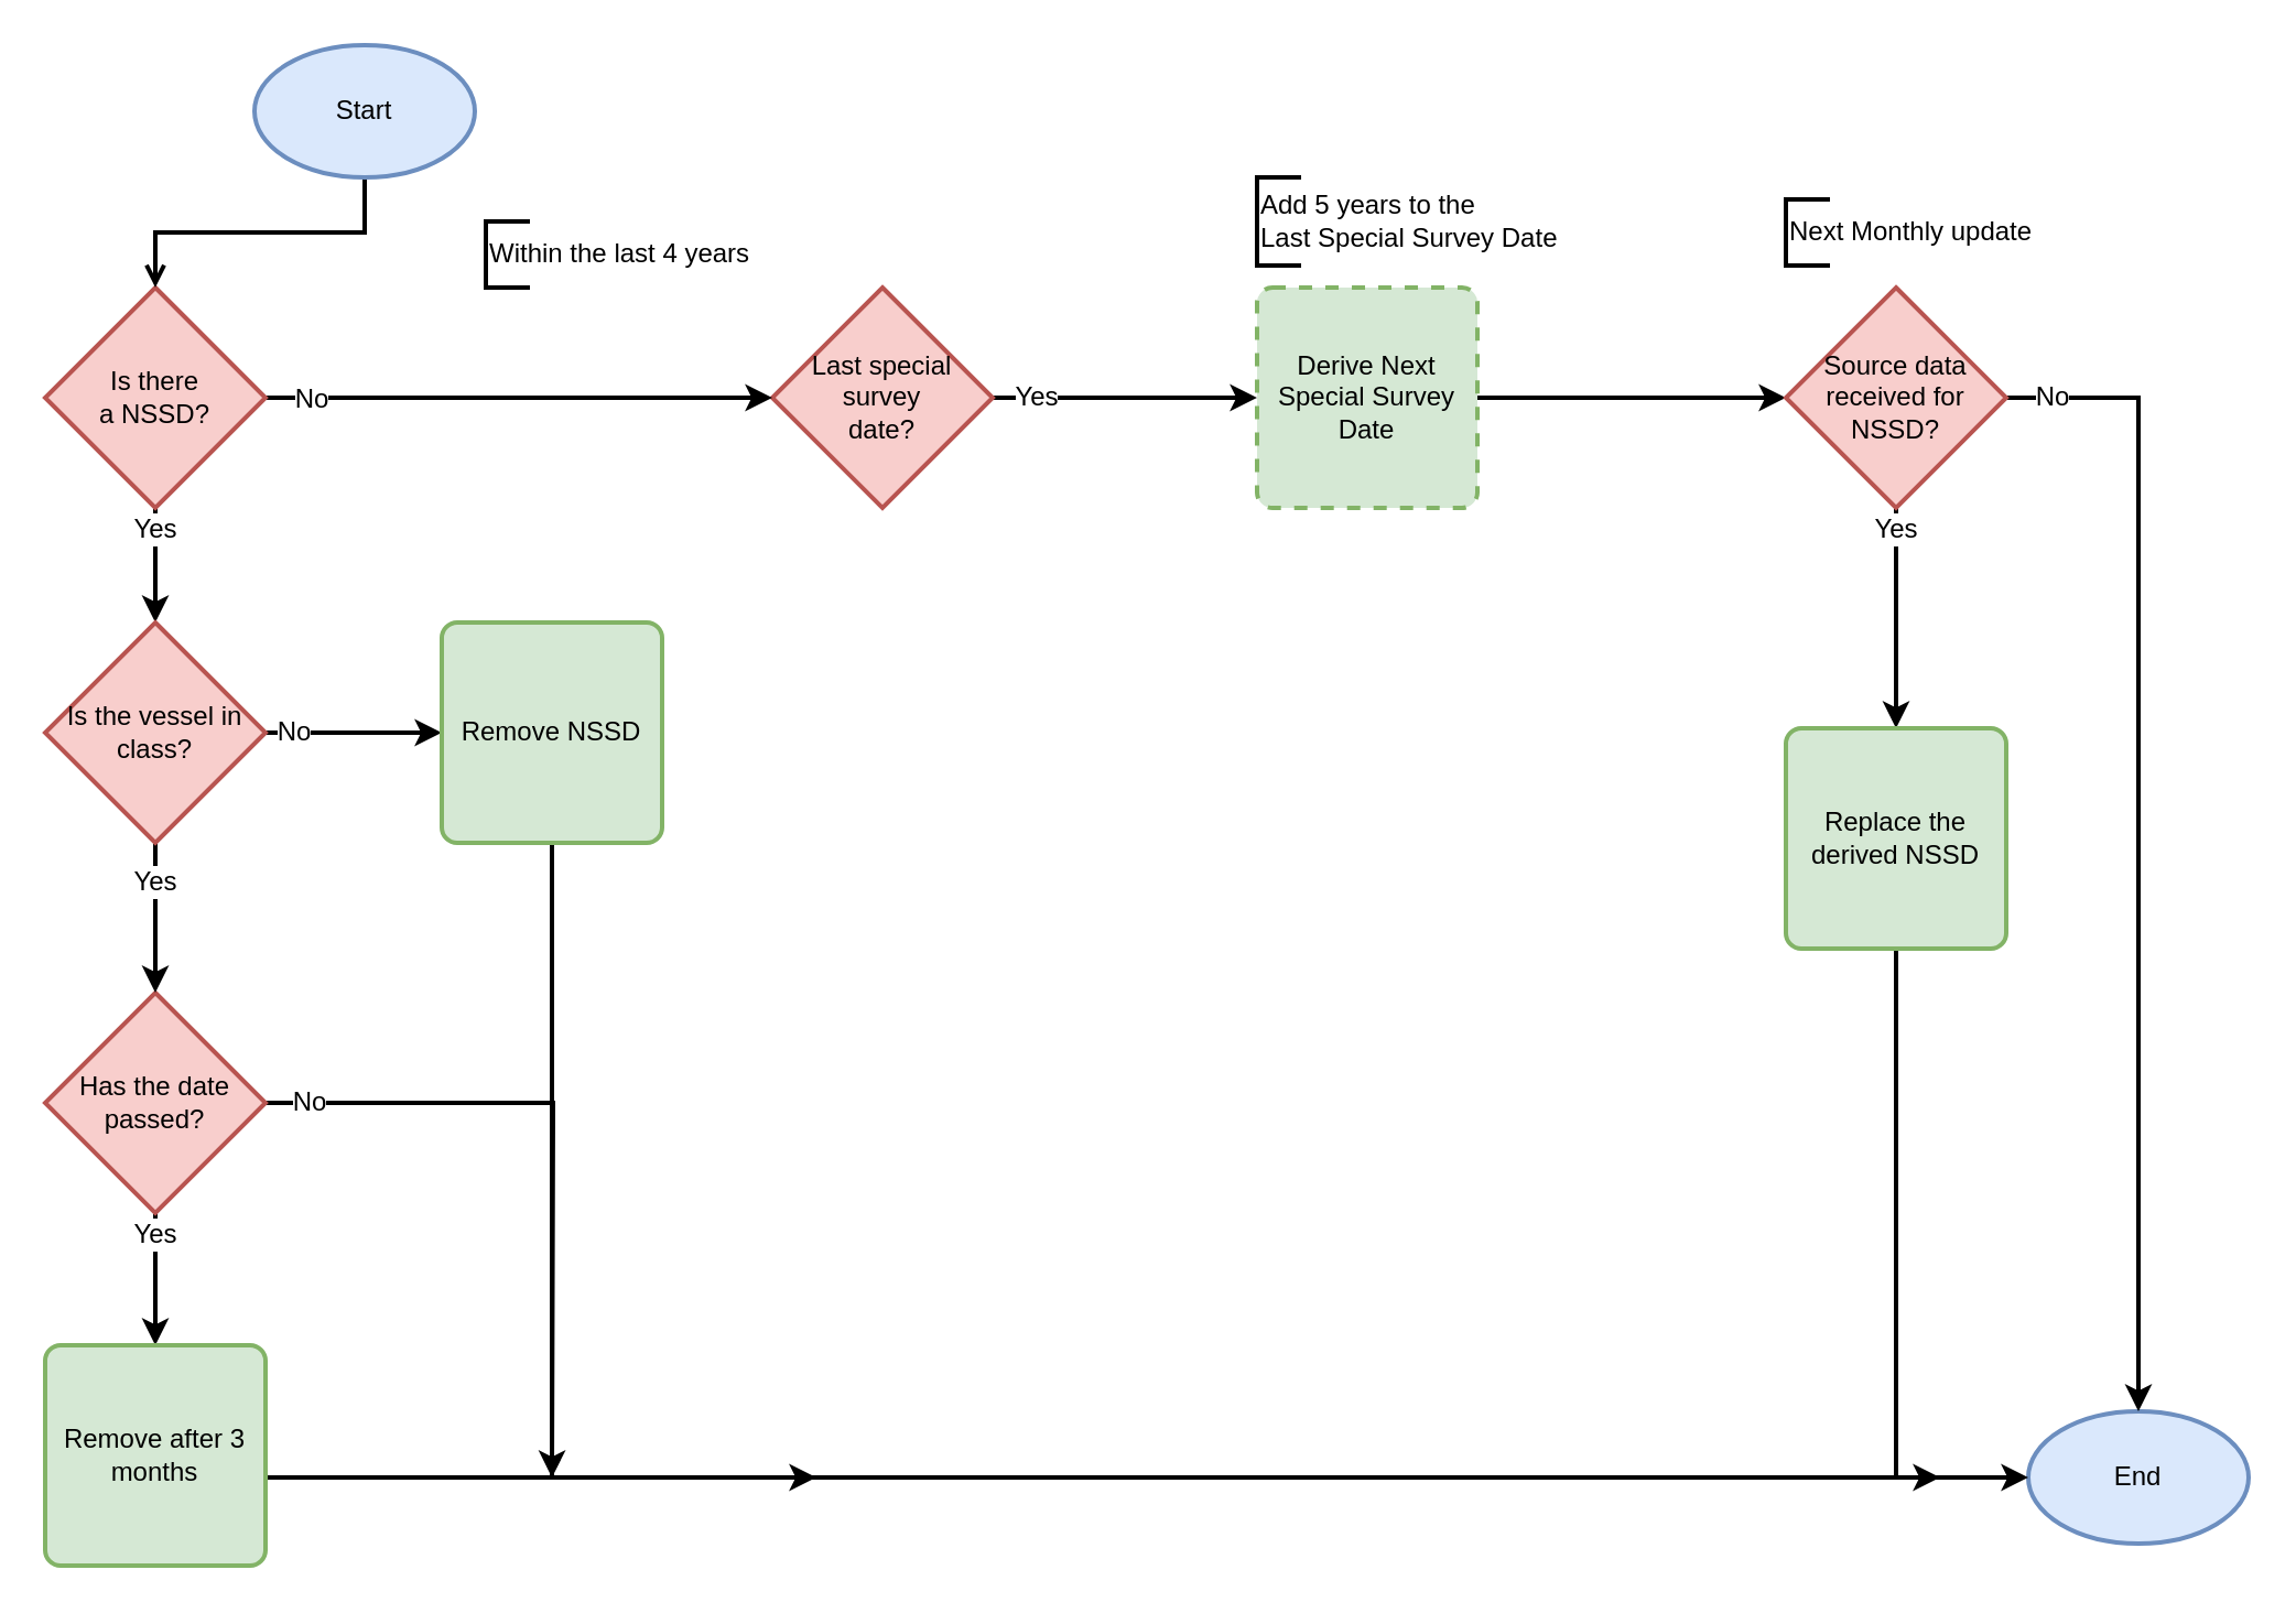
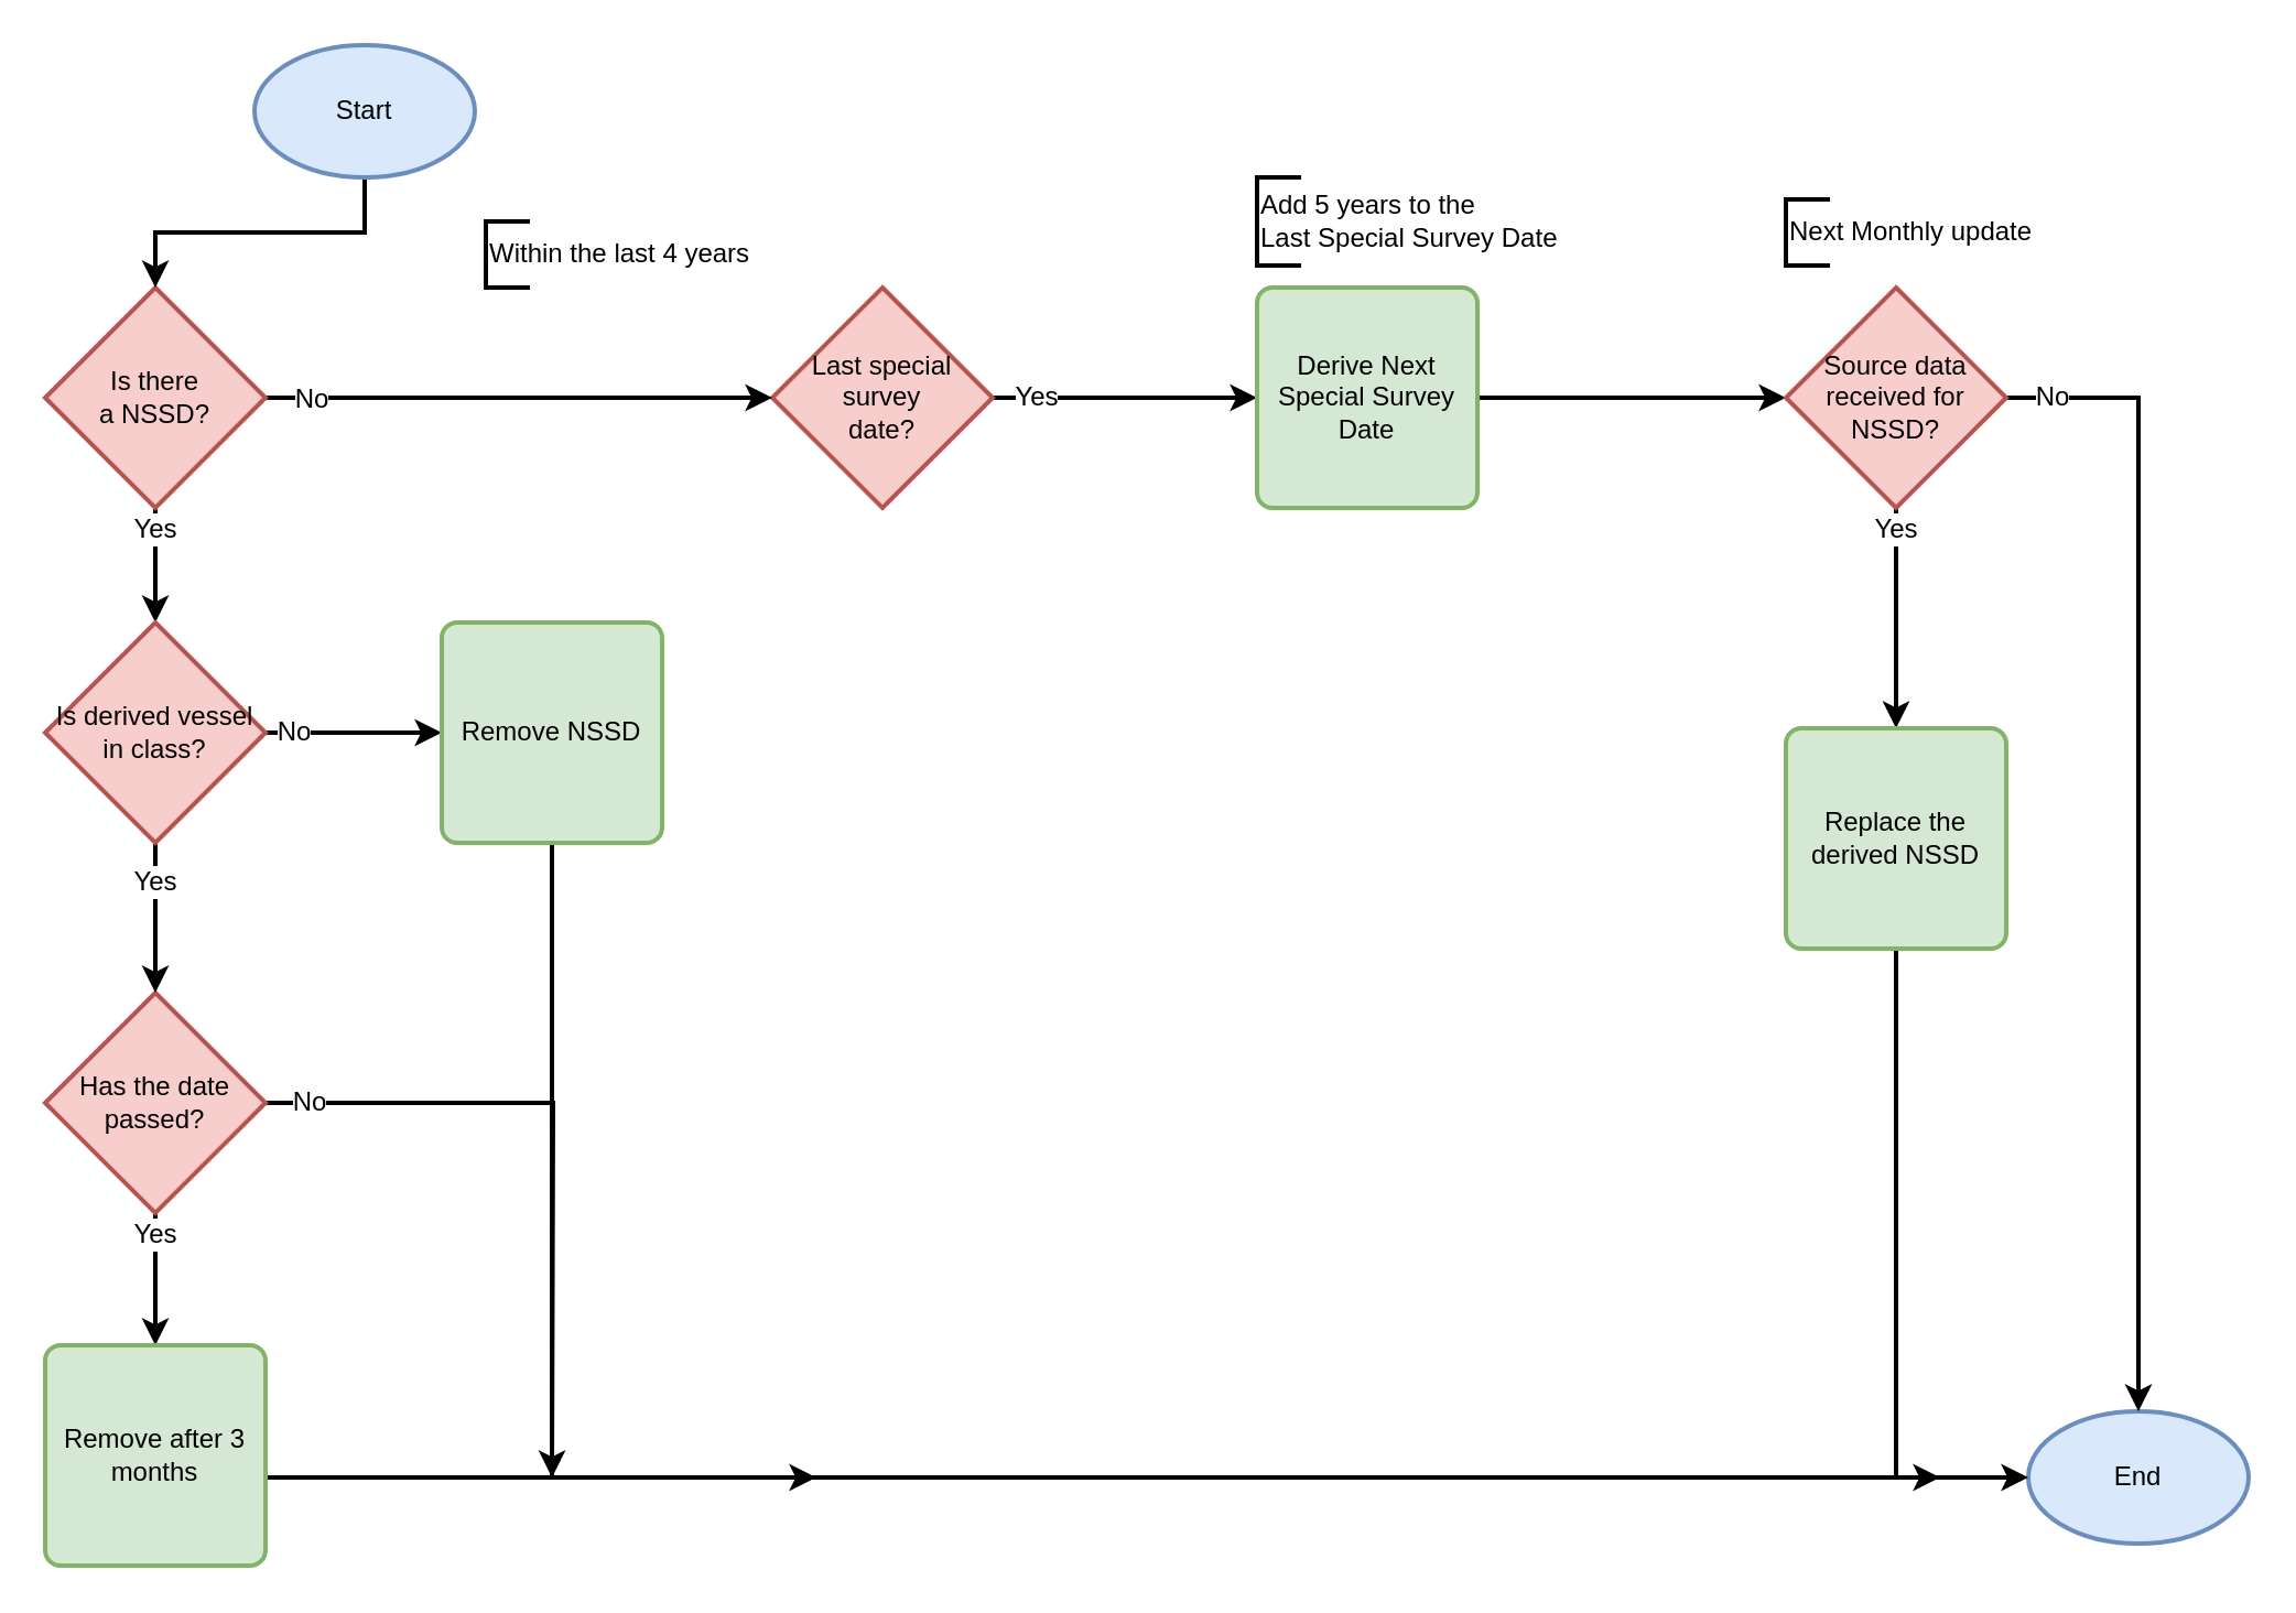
- <mxCell id="10" style="edgeStyle=orthogonalEdgeStyle;rounded=0;orthogonalLoop=1;jettySize=auto;html=1;exitX=0.5;exitY=1;exitDx=0;exitDy=0;exitPerimeter=0;strokeWidth=2;fontSize=12;endArrow=open;" parent="1" source="11" target="8" edge="1"><mxGeometry relative="1" as="geometry" /></mxCell>
+ <mxCell id="10" style="edgeStyle=orthogonalEdgeStyle;rounded=0;orthogonalLoop=1;jettySize=auto;html=1;exitX=0.5;exitY=1;exitDx=0;exitDy=0;exitPerimeter=0;strokeWidth=2;fontSize=12;" parent="1" source="11" target="8" edge="1"><mxGeometry relative="1" as="geometry" /></mxCell>
- <mxCell id="13" value="Derive Next Special Survey Date" style="rounded=1;whiteSpace=wrap;html=1;absoluteArcSize=1;arcSize=14;strokeWidth=2;fillColor=#d5e8d4;strokeColor=#82b366;dashed=1;" parent="1" vertex="1"><mxGeometry x="570" y="130" width="100" height="100" as="geometry" /></mxCell>
+ <mxCell id="13" value="Derive Next Special Survey Date" style="rounded=1;whiteSpace=wrap;html=1;absoluteArcSize=1;arcSize=14;strokeWidth=2;fillColor=#d5e8d4;strokeColor=#82b366;" parent="1" vertex="1"><mxGeometry x="570" y="130" width="100" height="100" as="geometry" /></mxCell>
- <mxCell id="28" value="Is the vessel in class?" style="strokeWidth=2;html=1;shape=mxgraph.flowchart.decision;whiteSpace=wrap;fontSize=12;fillColor=#f8cecc;strokeColor=#b85450;" parent="1" vertex="1"><mxGeometry x="20" y="282" width="100" height="100" as="geometry" /></mxCell>
+ <mxCell id="28" value="Is derived vessel in class?" style="strokeWidth=2;html=1;shape=mxgraph.flowchart.decision;whiteSpace=wrap;fontSize=12;fillColor=#f8cecc;strokeColor=#b85450;" parent="1" vertex="1"><mxGeometry x="20" y="282" width="100" height="100" as="geometry" /></mxCell>
